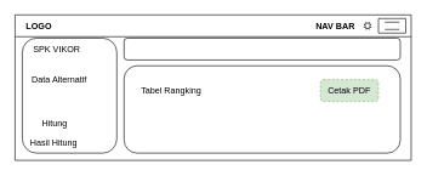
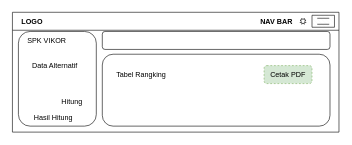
- <mxCell id="10" value="Data Alternatif" style="text;html=1;align=center;verticalAlign=middle;whiteSpace=wrap;rounded=0;" vertex="1" parent="2"><mxGeometry x="20.5" y="80" width="80" height="20" as="geometry" /></mxCell>
+ <mxCell id="10" value="Data Alternatif" style="text;html=1;align=center;verticalAlign=middle;whiteSpace=wrap;rounded=0;" vertex="1" parent="2"><mxGeometry x="30.5" y="80" width="80" height="20" as="geometry" /></mxCell>
- <mxCell id="11" value="Hitung" style="text;html=1;align=center;verticalAlign=middle;whiteSpace=wrap;rounded=0;" vertex="1" parent="2"><mxGeometry x="17" y="140" width="75" height="20" as="geometry" /></mxCell>
+ <mxCell id="11" value="Hitung" style="text;html=1;align=center;verticalAlign=middle;whiteSpace=wrap;rounded=0;" vertex="1" parent="2"><mxGeometry x="62" y="140" width="75" height="20" as="geometry" /></mxCell>
- <mxCell id="12" value="Hasil Hitung" style="text;html=1;align=center;verticalAlign=middle;whiteSpace=wrap;rounded=0;" vertex="1" parent="2"><mxGeometry x="15.5" y="166" width="75" height="20" as="geometry" /></mxCell>
+ <mxCell id="12" value="Hasil Hitung" style="text;html=1;align=center;verticalAlign=middle;whiteSpace=wrap;rounded=0;" vertex="1" parent="2"><mxGeometry x="30.5" y="166" width="75" height="20" as="geometry" /></mxCell>
